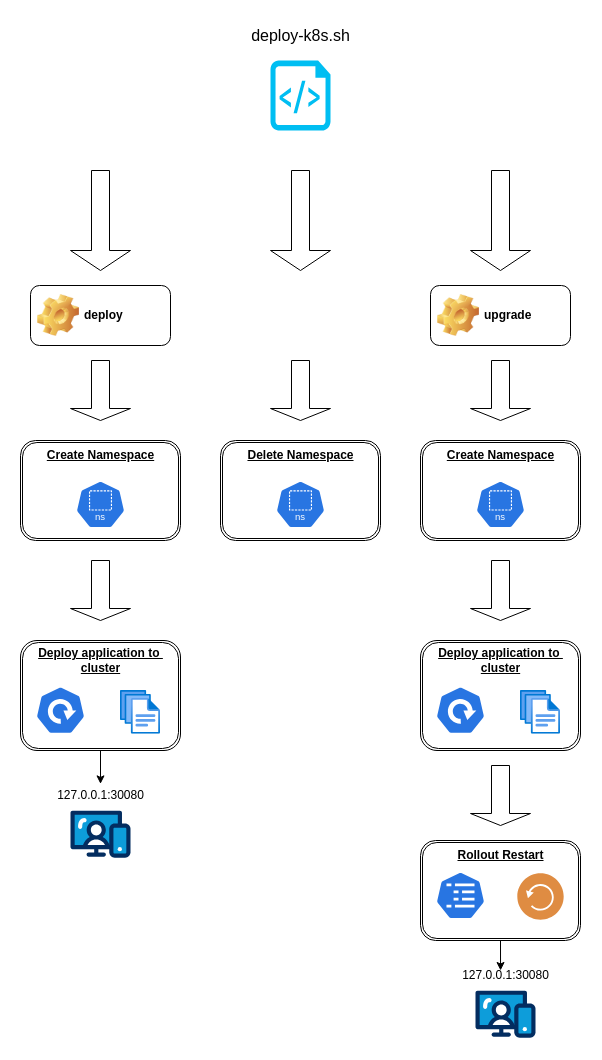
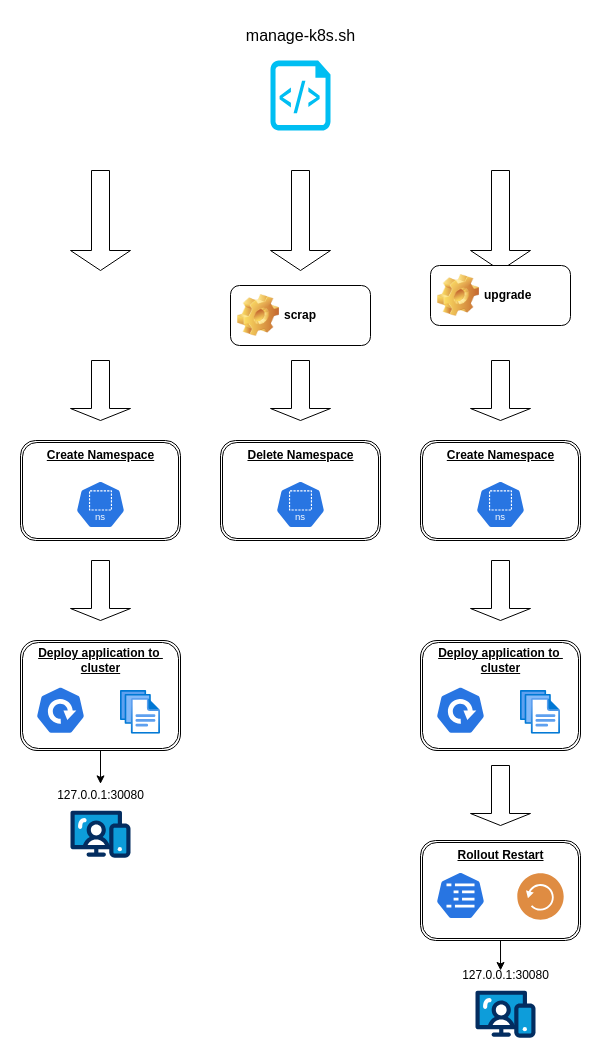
- <mxCell id="8" value="&lt;font style=&quot;font-size: 16px;&quot;&gt;deploy-k8s.sh&lt;/font&gt;" style="text;html=1;align=center;verticalAlign=middle;resizable=0;points=[];autosize=1;strokeColor=none;fillColor=none;" vertex="1" parent="1"><mxGeometry x="235" y="20" width="130" height="30" as="geometry" /></mxCell>
+ <mxCell id="8" value="&lt;font style=&quot;font-size: 16px;&quot;&gt;manage-k8s.sh&lt;/font&gt;" style="text;html=1;align=center;verticalAlign=middle;resizable=0;points=[];autosize=1;strokeColor=none;fillColor=none;" vertex="1" parent="1"><mxGeometry x="235" y="20" width="130" height="30" as="geometry" /></mxCell>
- <mxCell id="9" value="deploy" style="label;whiteSpace=wrap;html=1;image=img/clipart/Gear_128x128.png" vertex="1" parent="1"><mxGeometry x="30" y="285" width="140" height="60" as="geometry" /></mxCell>
+ <mxCell id="10" value="scrap" style="label;whiteSpace=wrap;html=1;image=img/clipart/Gear_128x128.png" vertex="1" parent="1"><mxGeometry x="230" y="285" width="140" height="60" as="geometry" /></mxCell>
- <mxCell id="11" value="upgrade" style="label;whiteSpace=wrap;html=1;image=img/clipart/Gear_128x128.png" vertex="1" parent="1"><mxGeometry x="430" y="285" width="140" height="60" as="geometry" /></mxCell>
+ <mxCell id="11" value="upgrade" style="label;whiteSpace=wrap;html=1;image=img/clipart/Gear_128x128.png" vertex="1" parent="1"><mxGeometry x="430" y="265" width="140" height="60" as="geometry" /></mxCell>
